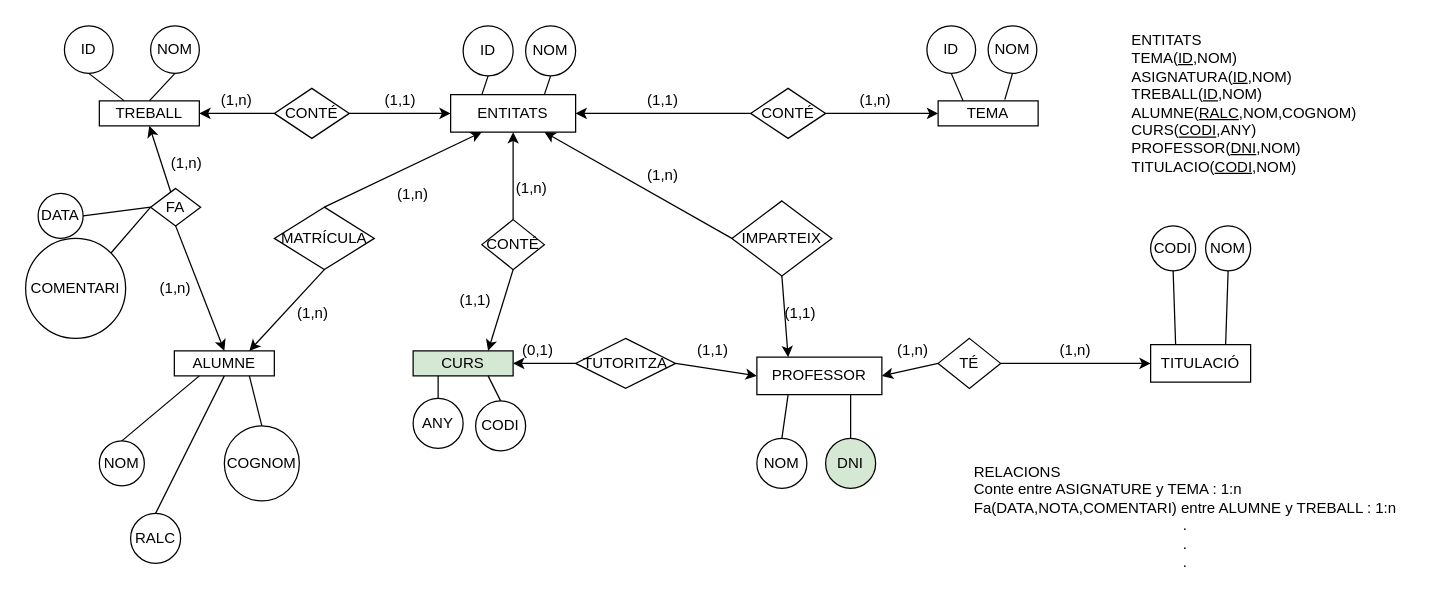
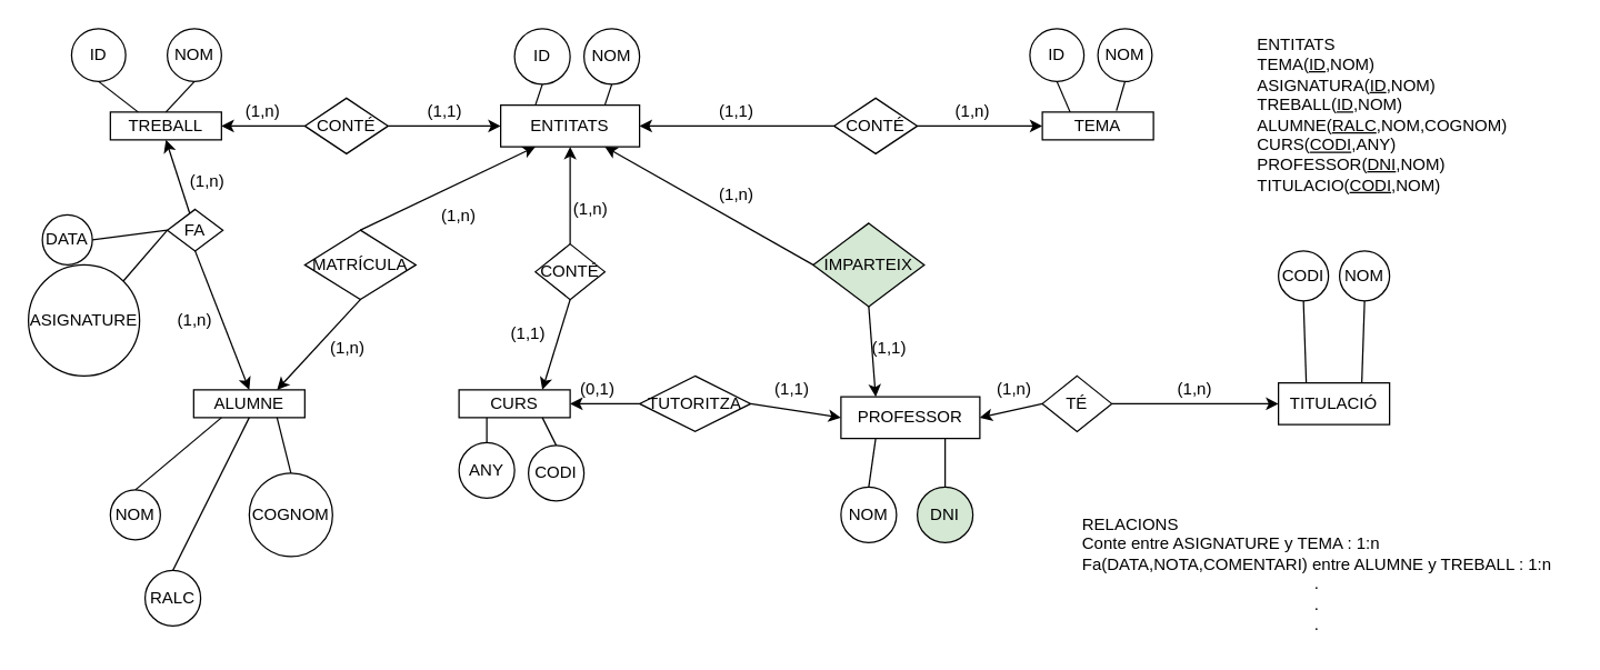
- <mxCell id="32" value="IMPARTEIX" style="rhombus;whiteSpace=wrap;html=1;" parent="1" vertex="1"><mxGeometry x="585" y="160" width="80" height="60" as="geometry" /></mxCell>
+ <mxCell id="32" value="IMPARTEIX" style="rhombus;whiteSpace=wrap;html=1;fillColor=#d5e8d4;" parent="1" vertex="1"><mxGeometry x="585" y="160" width="80" height="60" as="geometry" /></mxCell>
- <mxCell id="49" value="COMENTARI" style="ellipse;whiteSpace=wrap;html=1;aspect=fixed;" parent="1" vertex="1"><mxGeometry y="190" width="80" height="80" as="geometry" x="20" /></mxCell>
+ <mxCell id="49" value="ASIGNATURE" style="ellipse;whiteSpace=wrap;html=1;aspect=fixed;" parent="1" vertex="1"><mxGeometry y="190" width="80" height="80" as="geometry" x="20" /></mxCell>
- <mxCell id="4" value="CURS" style="rounded=0;whiteSpace=wrap;html=1;fillColor=#d5e8d4;" parent="1" vertex="1"><mxGeometry x="330" y="280" width="80" height="20" as="geometry" /></mxCell>
+ <mxCell id="4" value="CURS" style="rounded=0;whiteSpace=wrap;html=1;" parent="1" vertex="1"><mxGeometry x="330" y="280" width="80" height="20" as="geometry" /></mxCell>
